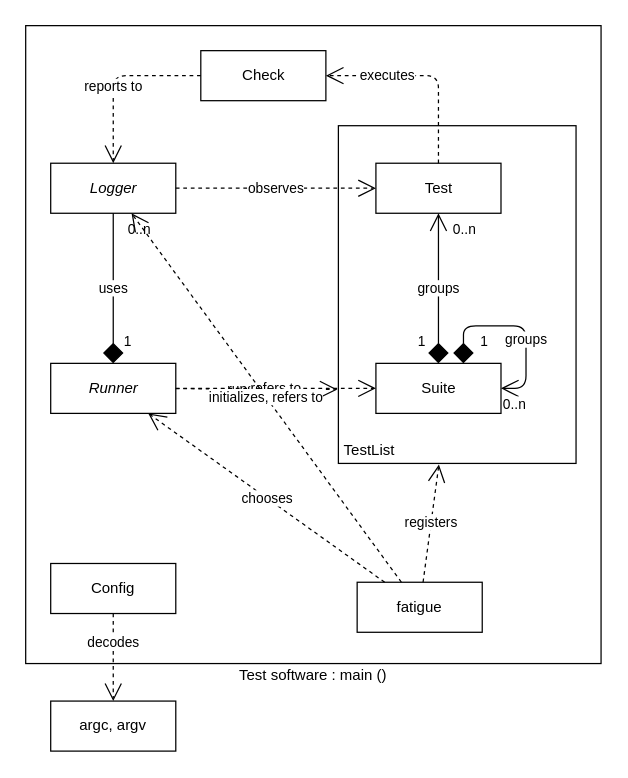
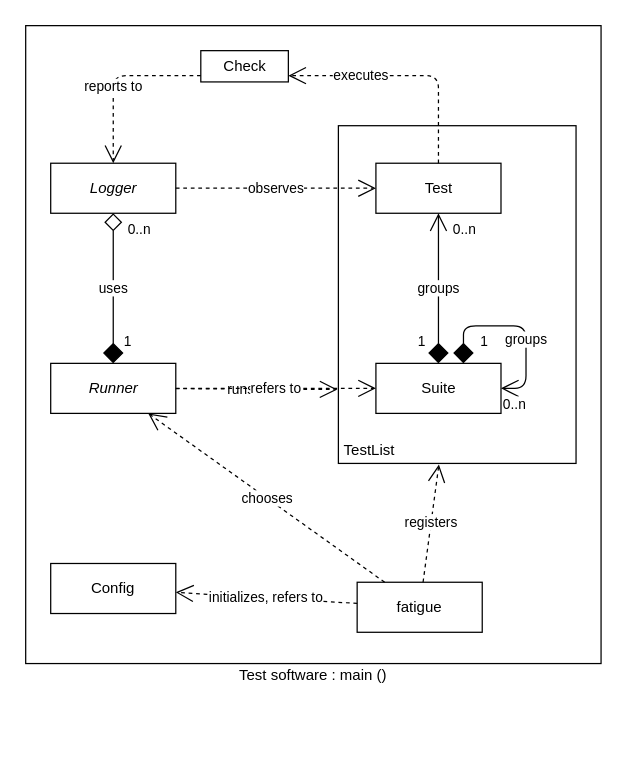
- <mxCell id="7" value="Check" style="html=1;rounded=0;fillColor=none;" parent="1" vertex="1"><mxGeometry x="160" y="40" width="100" height="40" as="geometry" /></mxCell>
+ <mxCell id="7" value="Check" style="html=1;rounded=0;fillColor=none;" parent="1" vertex="1"><mxGeometry x="160" y="40" width="70" height="25" as="geometry" /></mxCell>
- <mxCell id="20" value="uses" style="endArrow=none;html=1;endSize=12;startArrow=diamond;startSize=14;startFill=1;edgeStyle=orthogonalEdgeStyle;exitX=0.5;exitY=0;exitDx=0;exitDy=0;endFill=0;" parent="1" source="4" target="5" edge="1"><mxGeometry relative="1" as="geometry"><mxPoint x="170" y="295" as="sourcePoint" /><mxPoint x="170" y="175" as="targetPoint" /></mxGeometry></mxCell>
+ <mxCell id="20" value="uses" style="endArrow=diamond;html=1;endSize=12;startArrow=diamond;startSize=14;startFill=1;edgeStyle=orthogonalEdgeStyle;exitX=0.5;exitY=0;exitDx=0;exitDy=0;endFill=0;" parent="1" source="4" target="5" edge="1"><mxGeometry relative="1" as="geometry"><mxPoint x="170" y="295" as="sourcePoint" /><mxPoint x="170" y="175" as="targetPoint" /></mxGeometry></mxCell>
- <mxCell id="27" value="initializes, refers to" style="endArrow=open;endSize=12;dashed=1;html=1;" parent="1" source="23" target="5" edge="1"><mxGeometry width="160" relative="1" as="geometry"><mxPoint x="120" y="340" as="sourcePoint" /><mxPoint x="240" y="460" as="targetPoint" /></mxGeometry></mxCell>
+ <mxCell id="27" value="initializes, refers to" style="endArrow=open;endSize=12;dashed=1;html=1;" parent="1" source="23" target="24" edge="1"><mxGeometry width="160" relative="1" as="geometry"><mxPoint x="120" y="340" as="sourcePoint" /><mxPoint x="240" y="460" as="targetPoint" /></mxGeometry></mxCell>
- <mxCell id="30" value="decodes" style="endArrow=open;endSize=12;dashed=1;html=1;entryX=0.5;entryY=0;entryDx=0;entryDy=0;" parent="1" source="24" target="31" edge="1"><mxGeometry x="-0.333" width="160" relative="1" as="geometry"><mxPoint x="100" y="340" as="sourcePoint" /><mxPoint x="90" y="550" as="targetPoint" /><mxPoint as="offset" /></mxGeometry></mxCell>
- <mxCell id="31" value="argc, argv" style="rounded=0;whiteSpace=wrap;html=1;fillColor=none;" parent="1" vertex="1"><mxGeometry x="40" y="560" width="100" height="40" as="geometry" /></mxCell>
